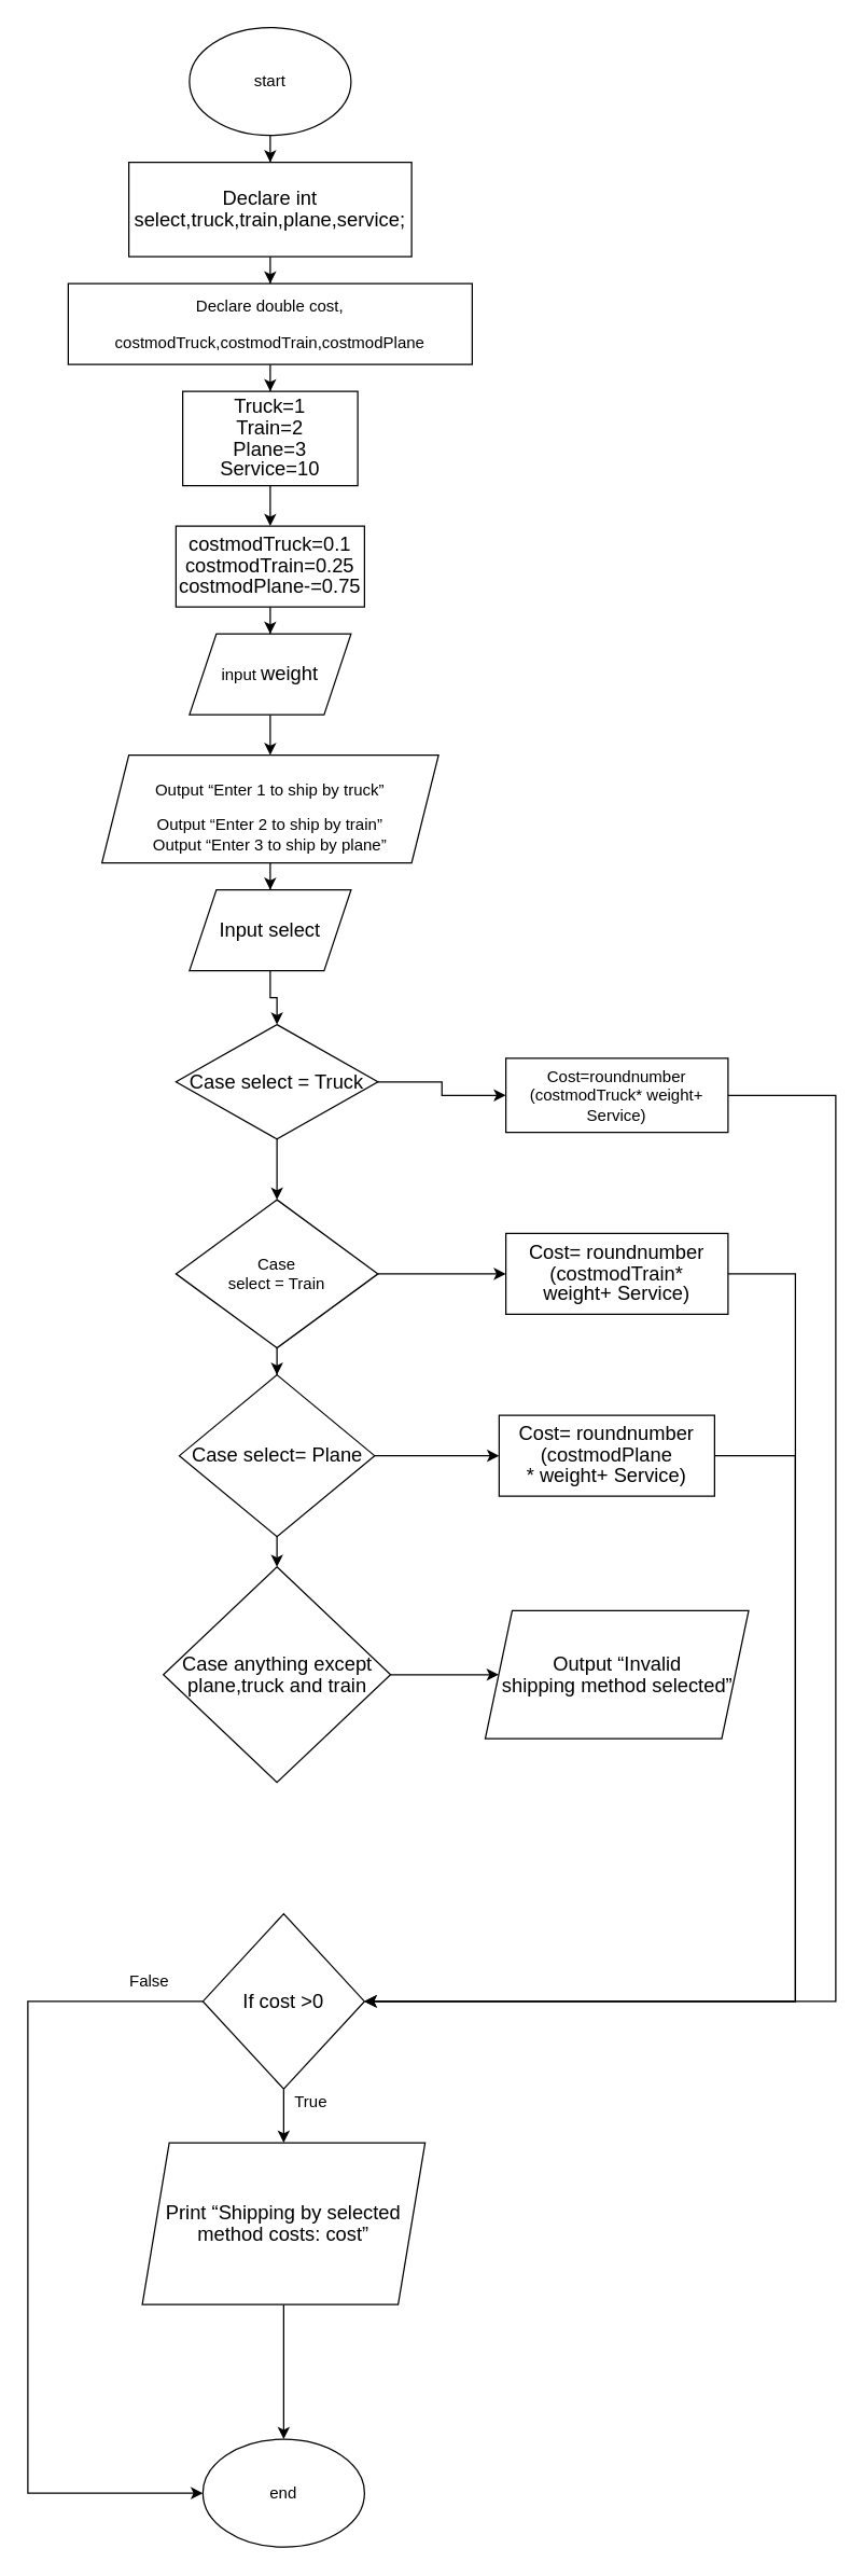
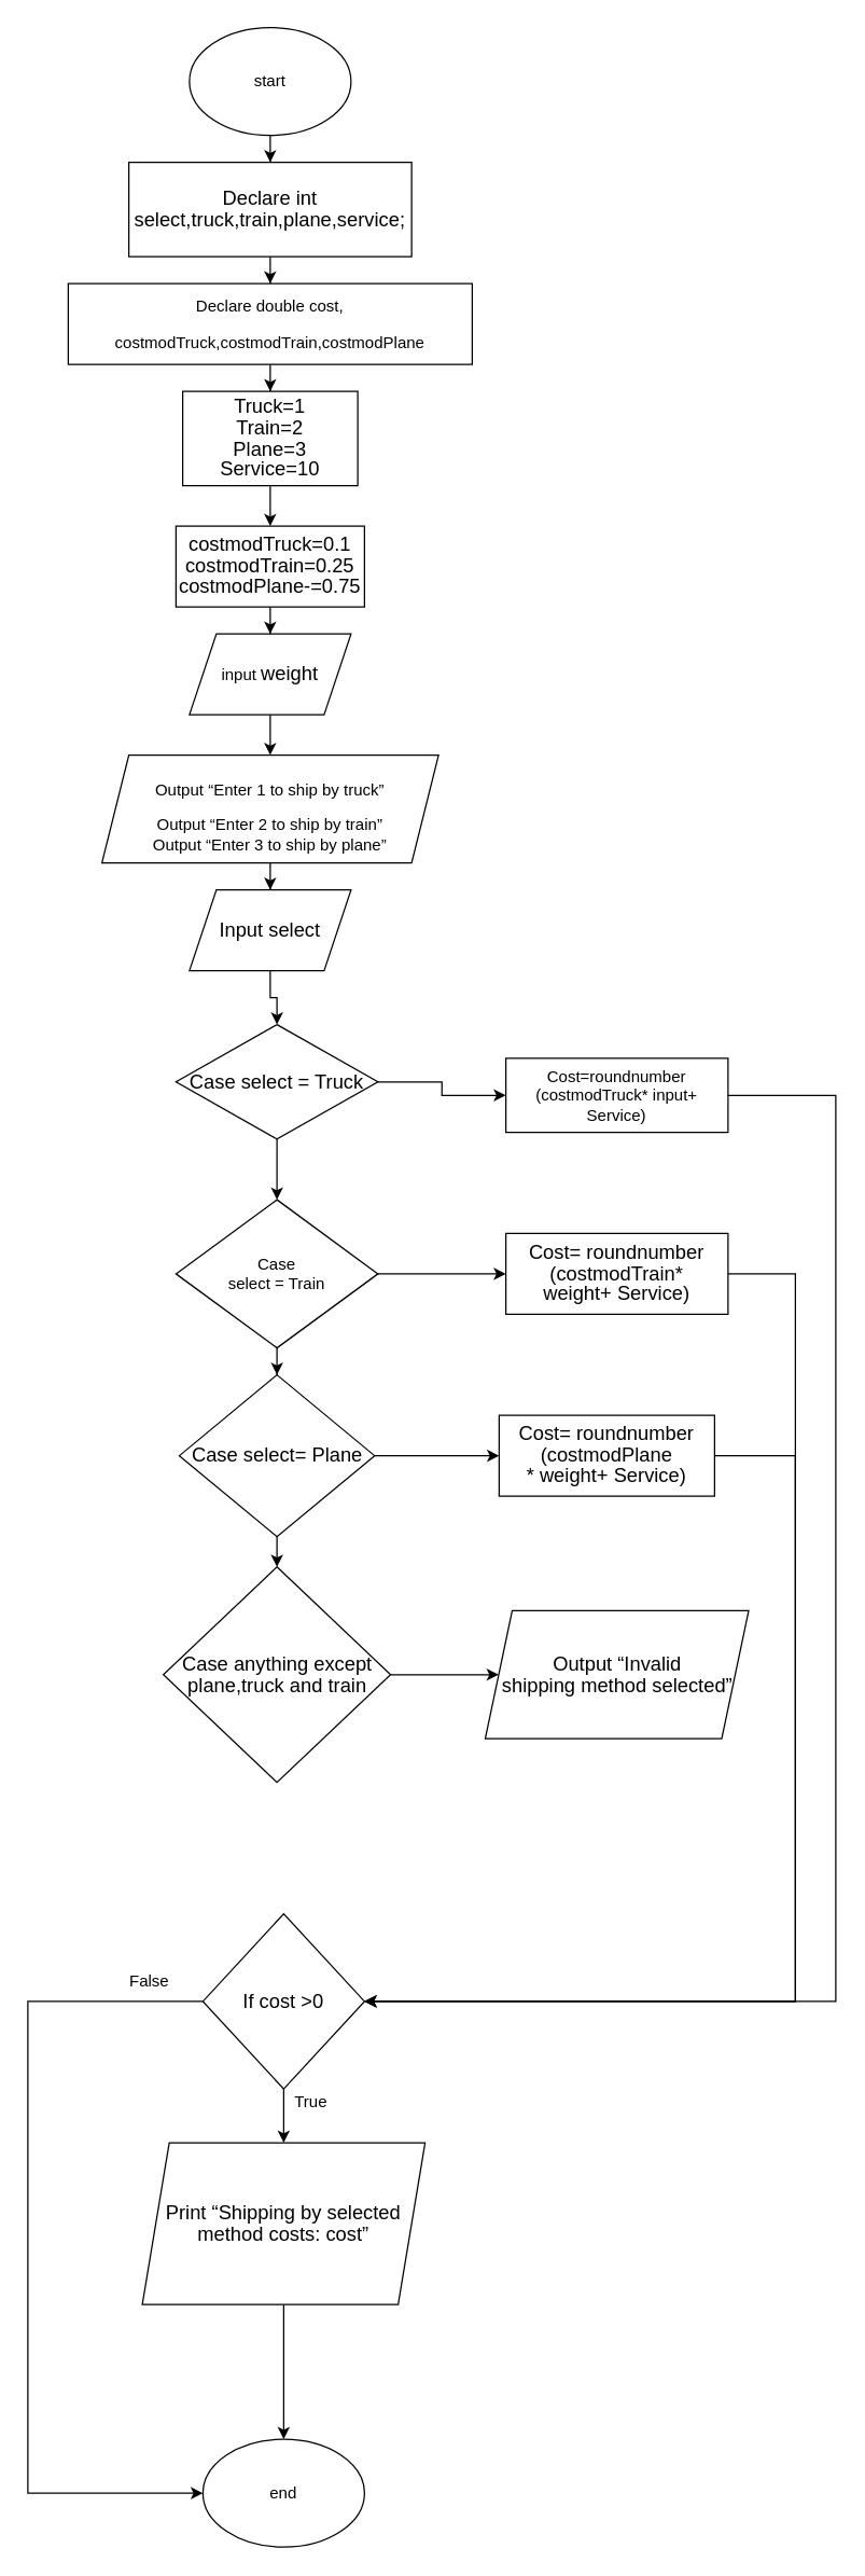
- <mxCell id="22" value="&lt;p class=&quot;MsoNormal&quot;&gt;Cost=roundnumber (costmodTruck* weight+ Service)&lt;/p&gt;" style="whiteSpace=wrap;html=1;" vertex="1" parent="1"><mxGeometry x="375" y="785" width="165" height="55" as="geometry" /></mxCell>
+ <mxCell id="22" value="&lt;p class=&quot;MsoNormal&quot;&gt;Cost=roundnumber (costmodTruck* input+ Service)&lt;/p&gt;" style="whiteSpace=wrap;html=1;" vertex="1" parent="1"><mxGeometry x="375" y="785" width="165" height="55" as="geometry" /></mxCell>
